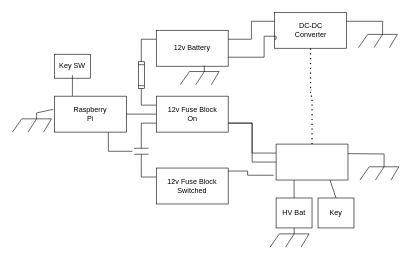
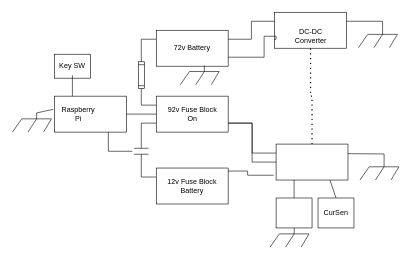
- <mxCell id="21" value="DC-DC Converter" style="text;html=1;align=center;verticalAlign=middle;whiteSpace=wrap;rounded=0;" vertex="1" parent="1"><mxGeometry x="472.5" y="35" width="90" height="30" as="geometry" /></mxCell>
+ <mxCell id="21" value="DC-DC Converter" style="text;html=1;align=center;verticalAlign=middle;whiteSpace=wrap;rounded=0;" vertex="1" parent="1"><mxGeometry x="472.5" y="45" width="90" height="30" as="geometry" /></mxCell>
- <mxCell id="16" value="12v Battery" style="text;html=1;align=center;verticalAlign=middle;whiteSpace=wrap;rounded=0;" parent="14" vertex="1"><mxGeometry x="10" y="15" width="100" height="30" as="geometry" /></mxCell>
+ <mxCell id="16" value="72v Battery" style="text;html=1;align=center;verticalAlign=middle;whiteSpace=wrap;rounded=0;" parent="14" vertex="1"><mxGeometry x="10" y="15" width="100" height="30" as="geometry" /></mxCell>
- <mxCell id="6" value="Raspberry Pi" style="text;html=1;align=center;verticalAlign=middle;whiteSpace=wrap;rounded=0;" parent="4" vertex="1"><mxGeometry x="30" y="15" width="60" height="30" as="geometry" /></mxCell>
+ <mxCell id="6" value="Raspberry Pi" style="text;html=1;align=center;verticalAlign=middle;whiteSpace=wrap;rounded=0;" parent="4" vertex="1"><mxGeometry x="10" y="15" width="60" height="30" as="geometry" /></mxCell>
- <mxCell id="30" value="12v Fuse Block On" style="text;html=1;align=center;verticalAlign=middle;whiteSpace=wrap;rounded=0;" parent="28" vertex="1"><mxGeometry x="12.5" y="15" width="95" height="30" as="geometry" /></mxCell>
+ <mxCell id="30" value="92v Fuse Block On" style="text;html=1;align=center;verticalAlign=middle;whiteSpace=wrap;rounded=0;" parent="28" vertex="1"><mxGeometry x="12.5" y="15" width="95" height="30" as="geometry" /></mxCell>
- <mxCell id="36" value="12v Fuse Block Switched" style="text;html=1;align=center;verticalAlign=middle;whiteSpace=wrap;rounded=0;" parent="34" vertex="1"><mxGeometry x="15" y="15" width="90" height="30" as="geometry" /></mxCell>
+ <mxCell id="36" value="12v Fuse Block Battery" style="text;html=1;align=center;verticalAlign=middle;whiteSpace=wrap;rounded=0;" parent="34" vertex="1"><mxGeometry x="15" y="15" width="90" height="30" as="geometry" /></mxCell>
- <mxCell id="43" value="HV Bat" style="text;html=1;align=center;verticalAlign=middle;whiteSpace=wrap;rounded=0;" vertex="1" parent="1"><mxGeometry x="460" y="340" width="60" height="30" as="geometry" /></mxCell>
- <mxCell id="45" value="Key" style="text;html=1;align=center;verticalAlign=middle;whiteSpace=wrap;rounded=0;" vertex="1" parent="1"><mxGeometry x="530" y="340" width="60" height="30" as="geometry" /></mxCell>
+ <mxCell id="45" value="CurSen" style="text;html=1;align=center;verticalAlign=middle;whiteSpace=wrap;rounded=0;" vertex="1" parent="1"><mxGeometry x="530" y="340" width="60" height="30" as="geometry" /></mxCell>
